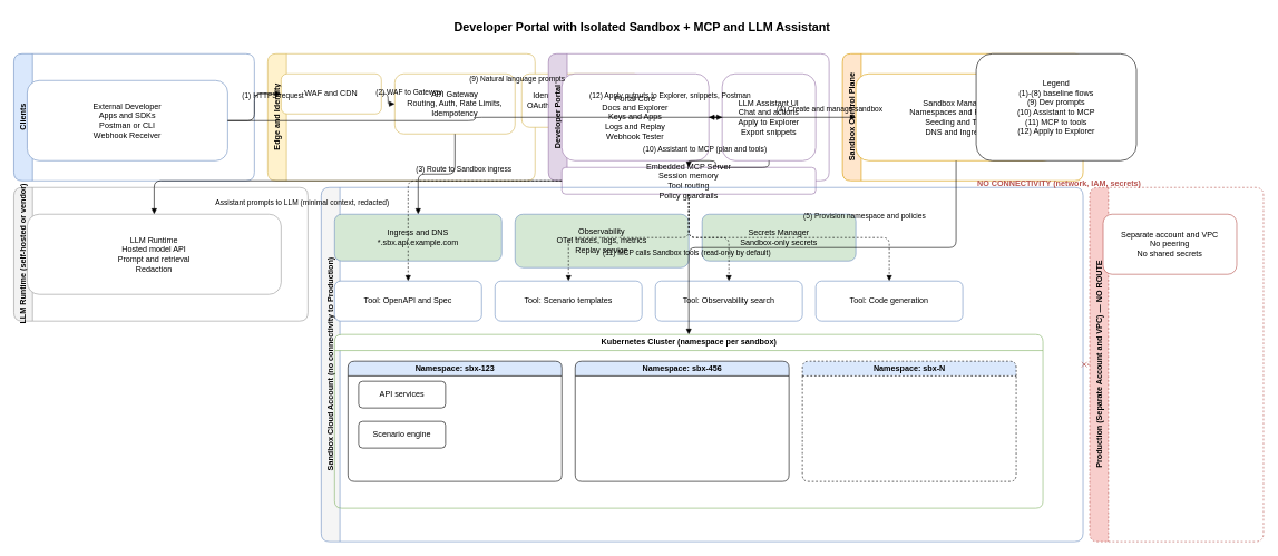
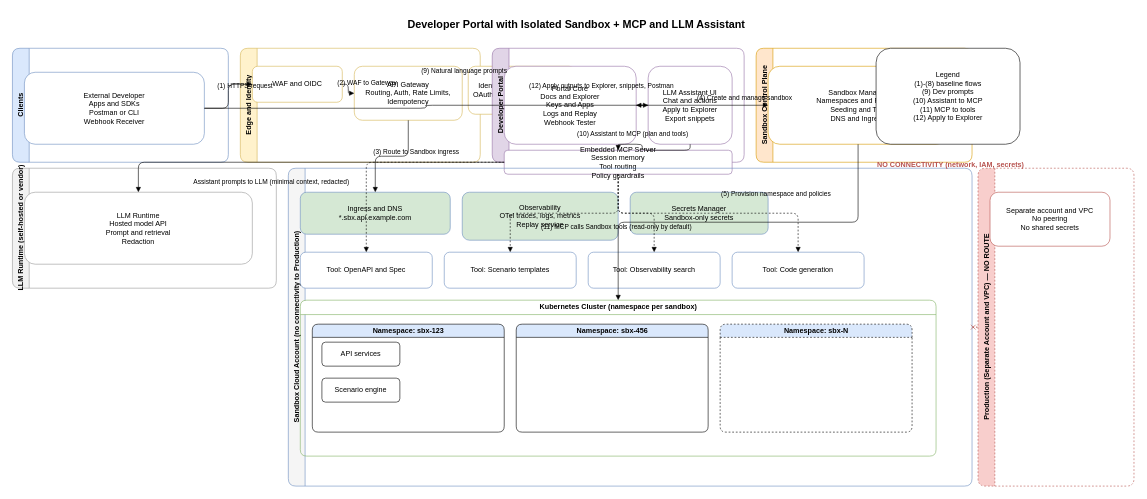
- <mxCell id="11" value="WAF and CDN" style="rounded=1;whiteSpace=wrap;html=1;spacing=8;strokeColor=#d6b656;fillColor=#ffffff;" vertex="1" parent="4"><mxGeometry x="20" y="30" width="150" height="60" as="geometry" /></mxCell>
+ <mxCell id="11" value="WAF and OIDC" style="rounded=1;whiteSpace=wrap;html=1;spacing=8;strokeColor=#d6b656;fillColor=#ffffff;" vertex="1" parent="4"><mxGeometry x="20" y="30" width="150" height="60" as="geometry" /></mxCell>
